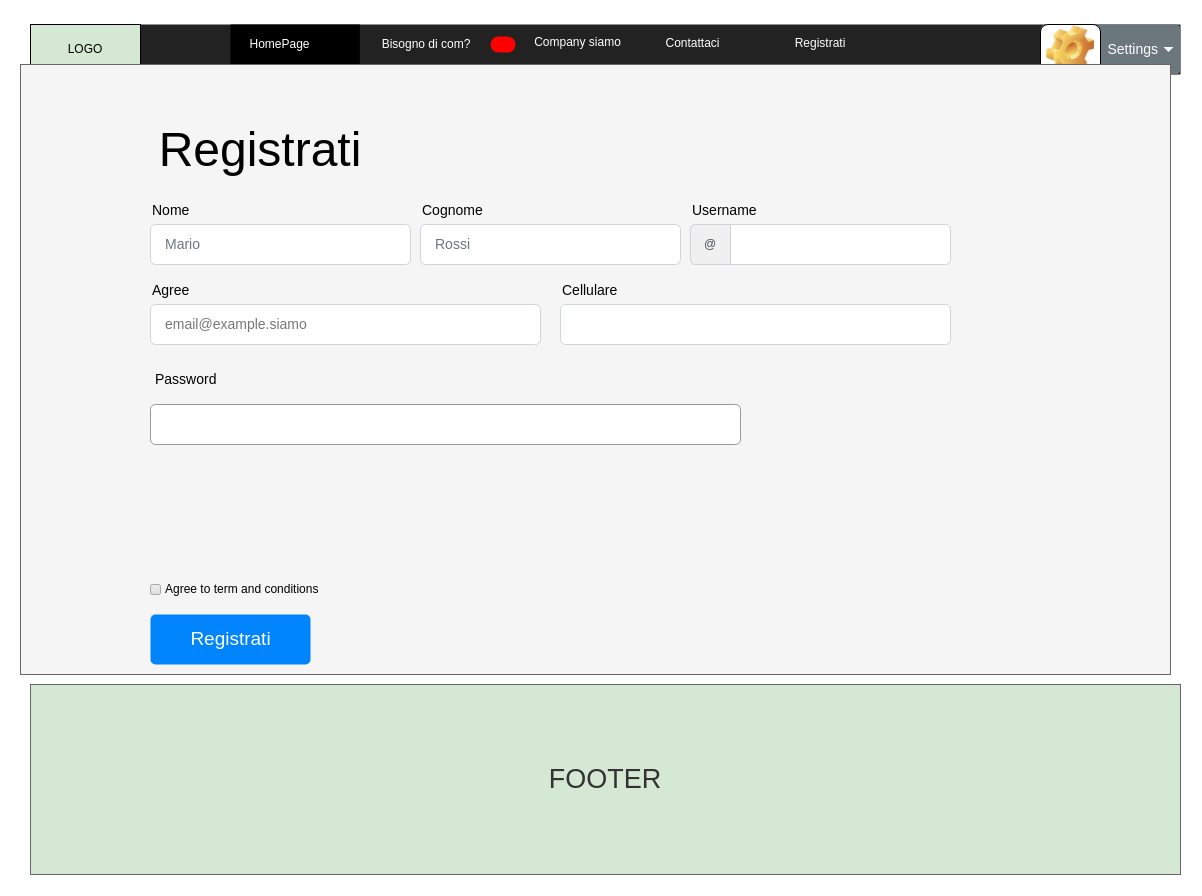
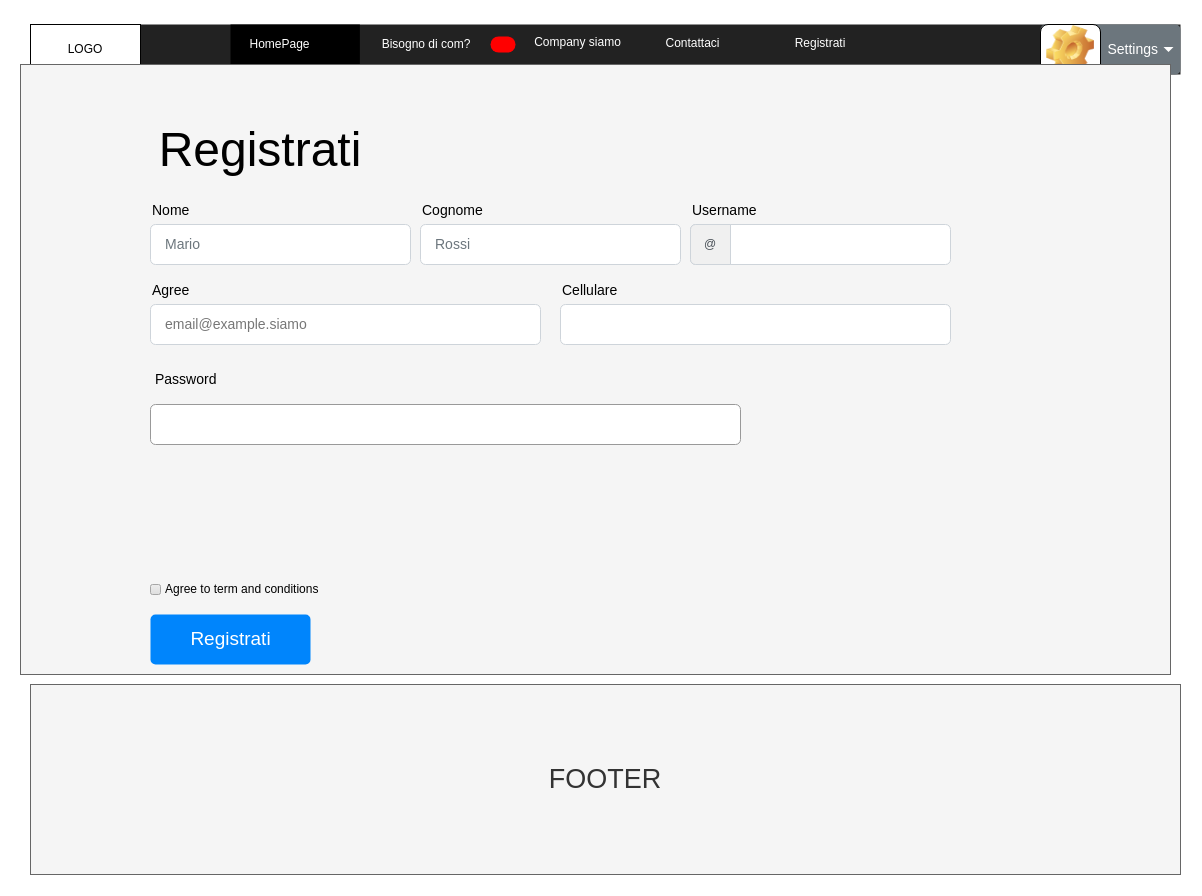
- <mxCell id="9" value="LOGO" style="rounded=0;whiteSpace=wrap;html=1;fillColor=#d5e8d4;" parent="2" vertex="1"><mxGeometry width="110" height="50" as="geometry" /></mxCell>
+ <mxCell id="9" value="LOGO" style="rounded=0;whiteSpace=wrap;html=1;" parent="2" vertex="1"><mxGeometry width="110" height="50" as="geometry" /></mxCell>
- <mxCell id="19" value="&lt;font style=&quot;font-size: 27px&quot;&gt;FOOTER&lt;/font&gt;" style="rounded=0;whiteSpace=wrap;html=1;fillColor=#d5e8d4;strokeColor=#666666;fontColor=#333333;" parent="1" vertex="1"><mxGeometry x="30" y="684" width="1150" height="190" as="geometry" /></mxCell>
+ <mxCell id="19" value="&lt;font style=&quot;font-size: 27px&quot;&gt;FOOTER&lt;/font&gt;" style="rounded=0;whiteSpace=wrap;html=1;fillColor=#f5f5f5;strokeColor=#666666;fontColor=#333333;" parent="1" vertex="1"><mxGeometry x="30" y="684" width="1150" height="190" as="geometry" /></mxCell>
